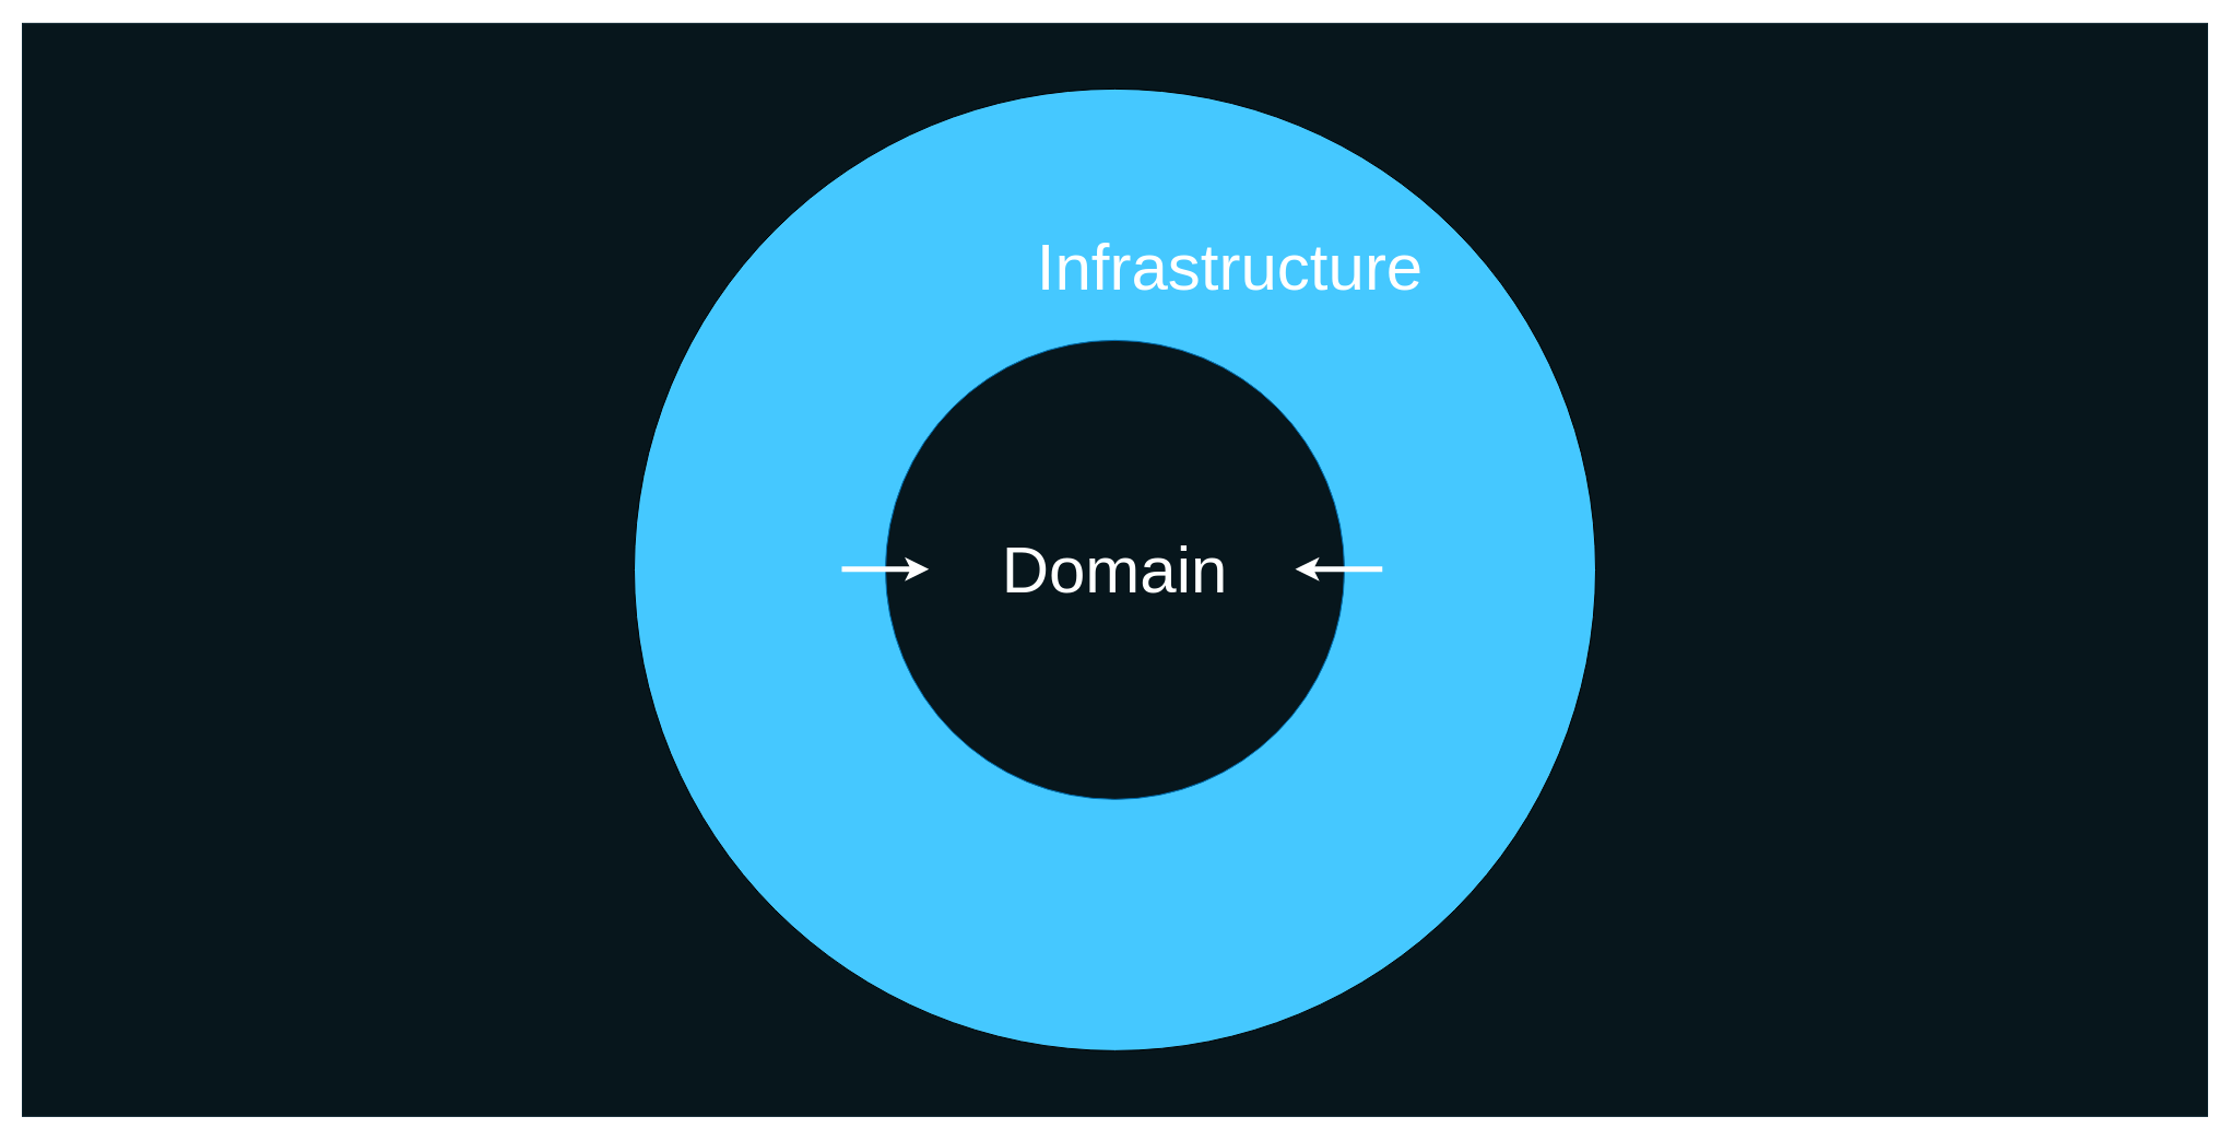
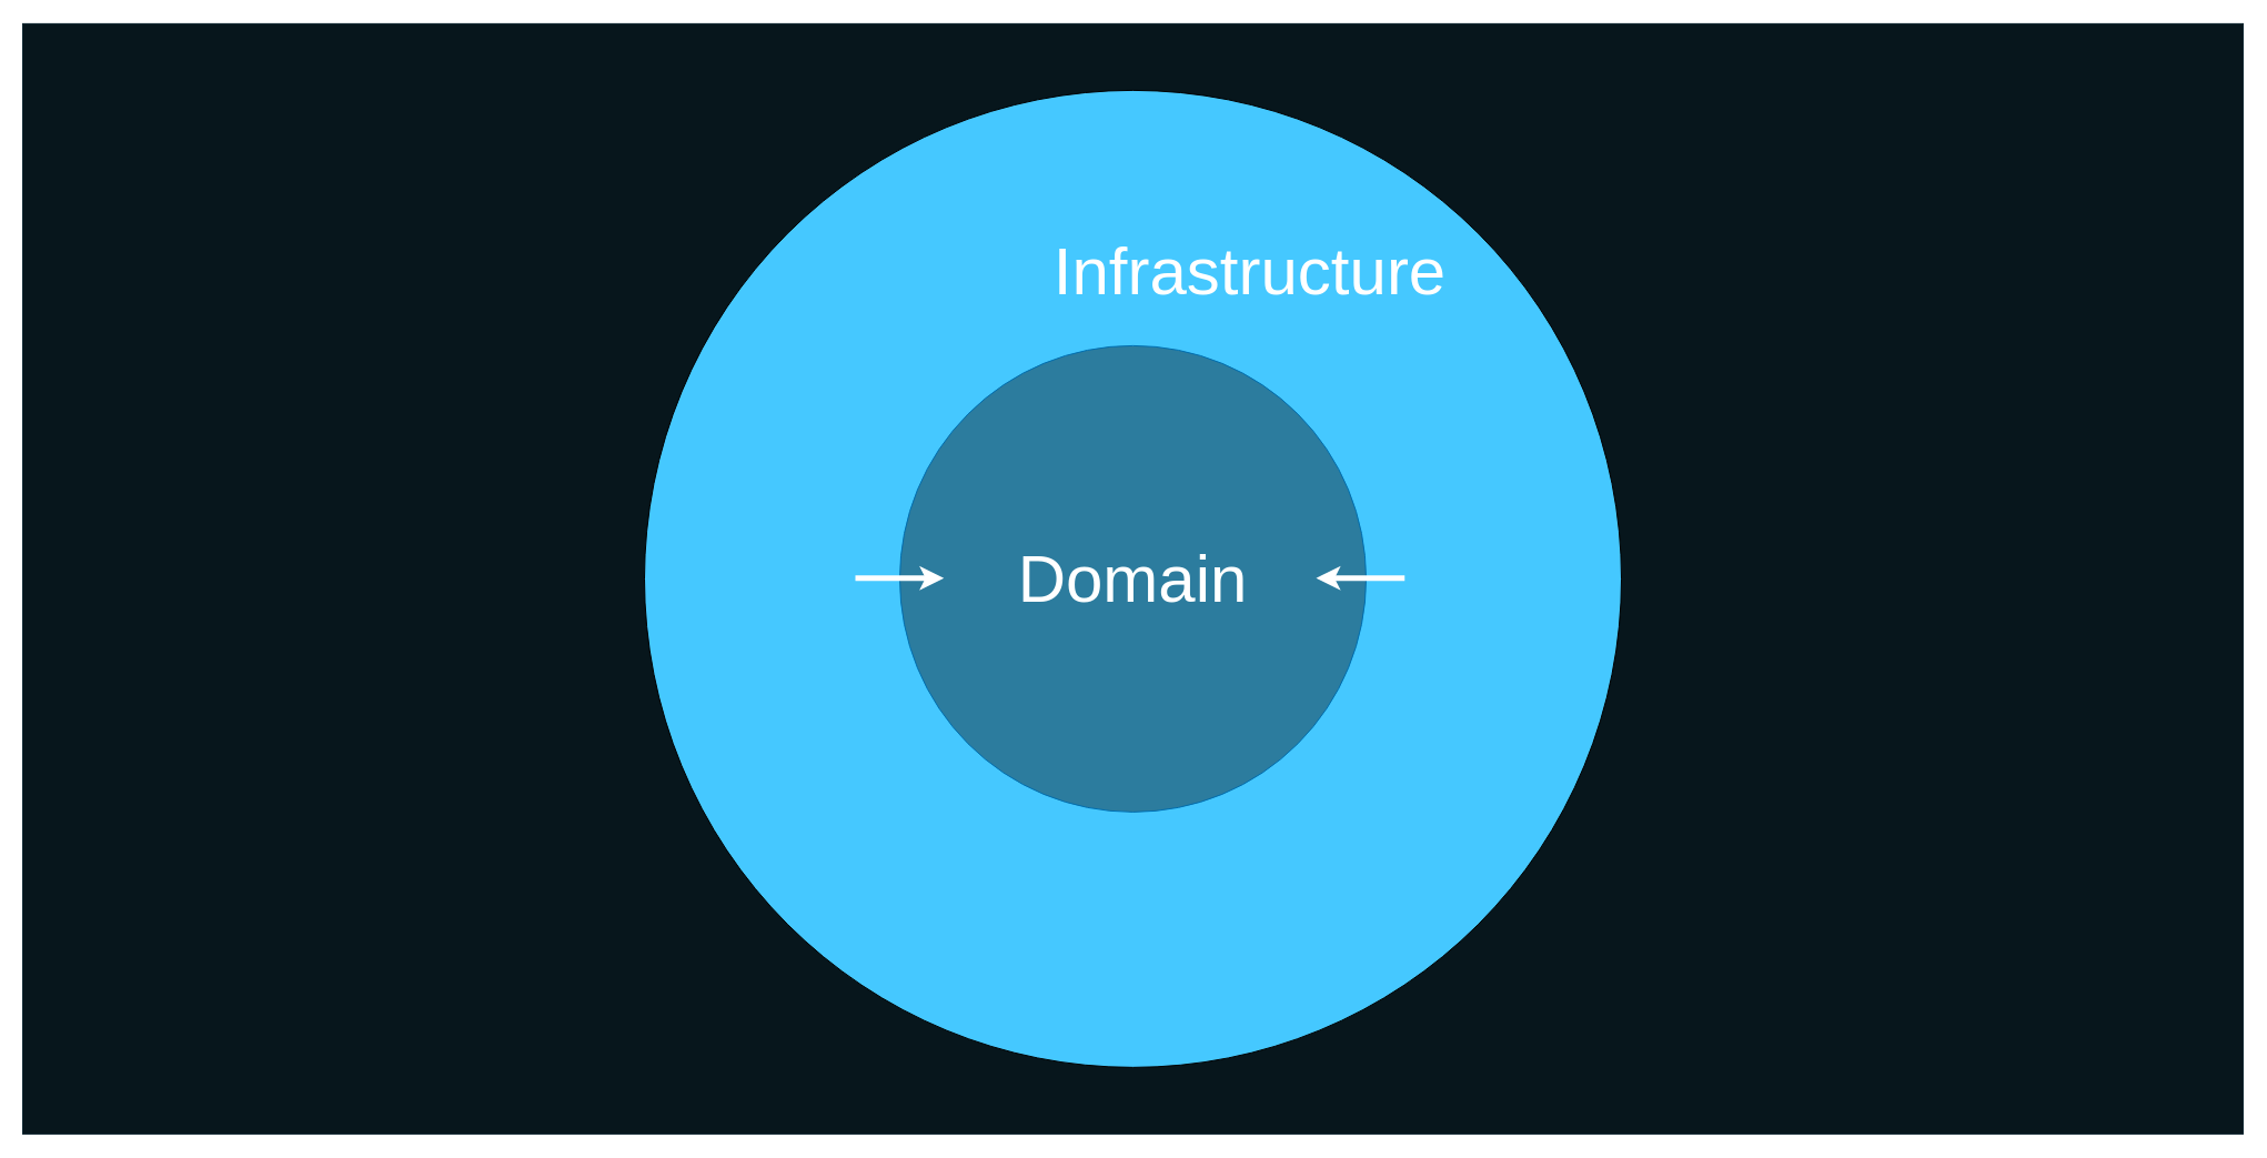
- <mxCell id="4" value="&lt;font style=&quot;font-size: 60px&quot;&gt;Domain&lt;/font&gt;" style="ellipse;whiteSpace=wrap;html=1;aspect=fixed;fillColor=#07161c;fontSize=30;labelPosition=center;verticalLabelPosition=middle;align=center;verticalAlign=middle;strokeColor=#006EAF;fontColor=#ffffff;" parent="1" vertex="1"><mxGeometry x="810" y="310.88" width="420" height="420" as="geometry" /></mxCell>
+ <mxCell id="4" value="&lt;font style=&quot;font-size: 60px&quot;&gt;Domain&lt;/font&gt;" style="ellipse;whiteSpace=wrap;html=1;aspect=fixed;fillColor=#2C7C9E;fontSize=30;labelPosition=center;verticalLabelPosition=middle;align=center;verticalAlign=middle;strokeColor=#006EAF;fontColor=#ffffff;" parent="1" vertex="1"><mxGeometry x="810" y="310.88" width="420" height="420" as="geometry" /></mxCell>
